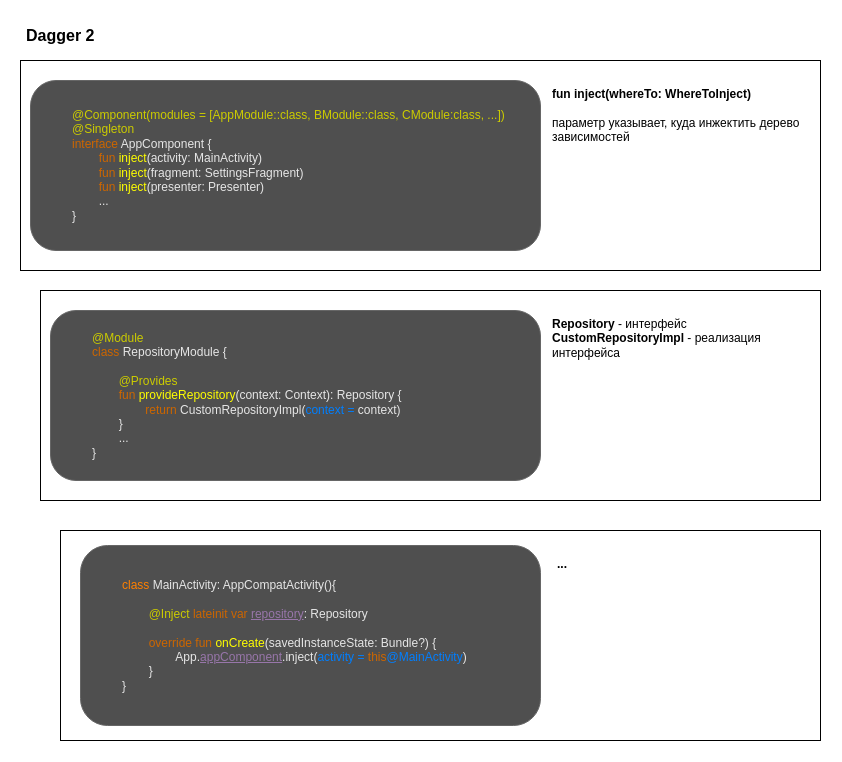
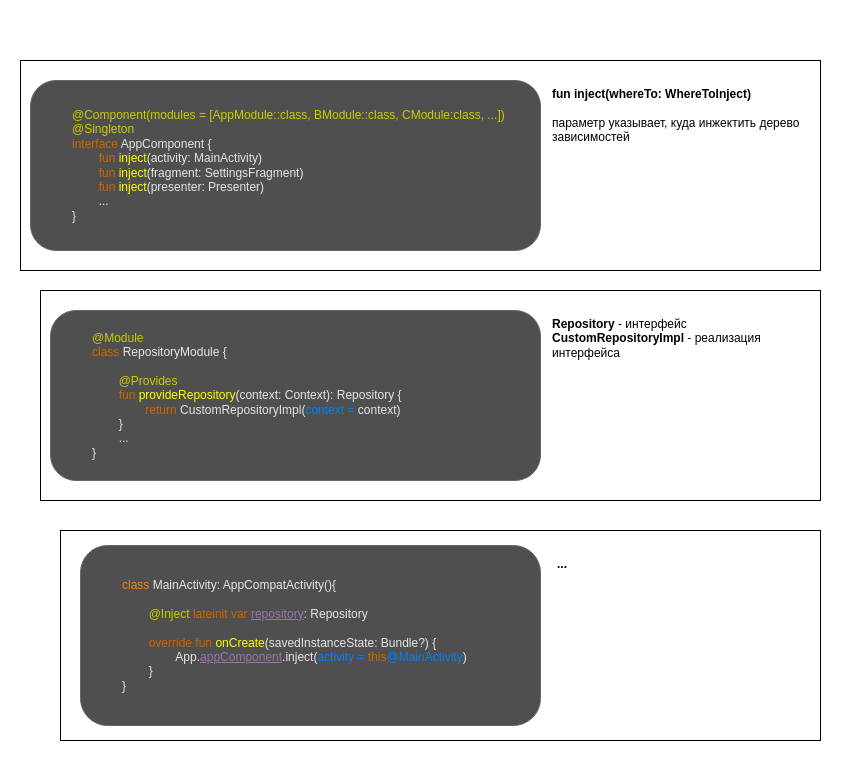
- <mxCell id="5" value="Dagger 2" style="text;strokeColor=none;fillColor=none;align=left;verticalAlign=middle;spacingLeft=4;spacingRight=4;overflow=hidden;points=[[0,0.5],[1,0.5]];portConstraint=eastwest;rotatable=0;whiteSpace=wrap;html=1;fontSize=16;fontStyle=1" vertex="1" parent="1"><mxGeometry x="20" y="20" width="80" height="30" as="geometry" /></mxCell>
